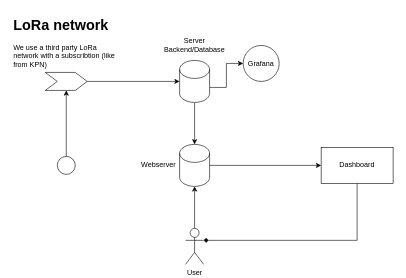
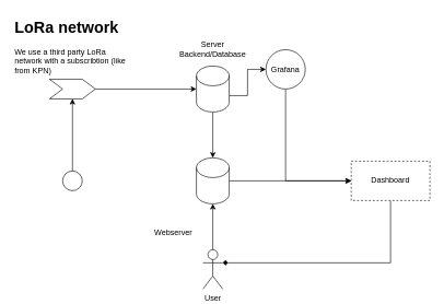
+ <mxCell id="16" style="edgeStyle=orthogonalEdgeStyle;rounded=0;orthogonalLoop=1;jettySize=auto;html=1;exitX=0.5;exitY=1;exitDx=0;exitDy=0;entryX=0;entryY=0.5;entryDx=0;entryDy=0;" edge="1" parent="1" source="17" target="14"><mxGeometry relative="1" as="geometry" /></mxCell>
- <mxCell id="15" value="Webserver" style="text;html=1;align=center;verticalAlign=middle;whiteSpace=wrap;rounded=0;" vertex="1" parent="1"><mxGeometry x="234" y="260" width="60" height="30" as="geometry" /></mxCell>
+ <mxCell id="15" value="Webserver" style="text;html=1;align=center;verticalAlign=middle;whiteSpace=wrap;rounded=0;" vertex="1" parent="1"><mxGeometry x="234" y="340" width="60" height="30" as="geometry" /></mxCell>
- <mxCell id="14" value="Dashboard" style="rounded=0;whiteSpace=wrap;html=1;" vertex="1" parent="1"><mxGeometry x="535" y="245" width="120" height="60" as="geometry" /></mxCell>
+ <mxCell id="14" value="Dashboard" style="rounded=0;whiteSpace=wrap;html=1;dashed=1;" vertex="1" parent="1"><mxGeometry x="535" y="245" width="120" height="60" as="geometry" /></mxCell>
